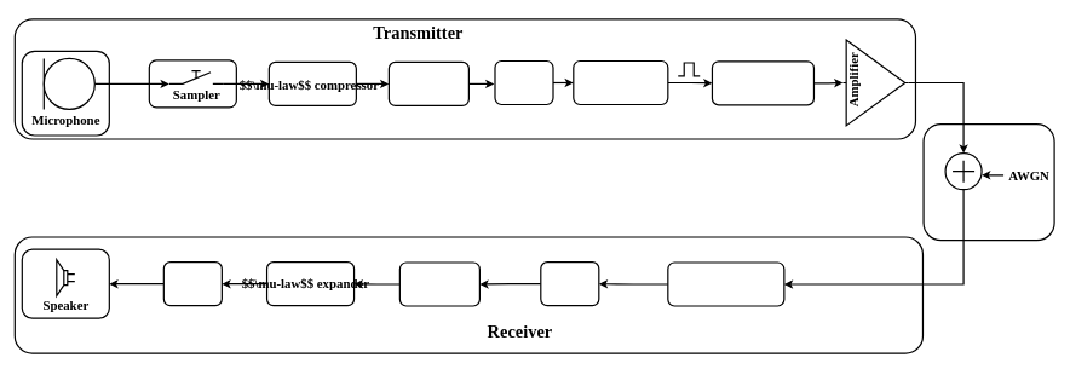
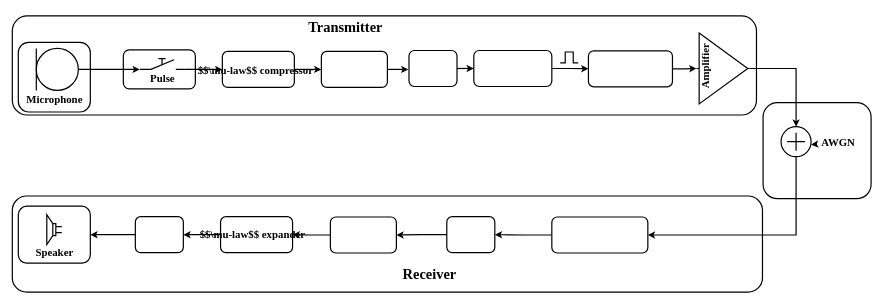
- <mxCell id="17" value="&lt;h2&gt;&lt;font face=&quot;Times New Roman&quot;&gt;Sampler&lt;/font&gt;&lt;/h2&gt;" style="text;html=1;align=center;verticalAlign=middle;resizable=0;points=[];;autosize=1;" parent="1" vertex="1"><mxGeometry x="230" y="106" width="80" height="50" as="geometry" /></mxCell>
+ <mxCell id="17" value="&lt;h2&gt;&lt;font face=&quot;Times New Roman&quot;&gt;Pulse&lt;/font&gt;&lt;/h2&gt;" style="text;html=1;align=center;verticalAlign=middle;resizable=0;points=[];;autosize=1;" parent="1" vertex="1"><mxGeometry x="230" y="106" width="80" height="50" as="geometry" /></mxCell>
- <mxCell id="18" value="&lt;h2&gt;&lt;font face=&quot;Times New Roman&quot;&gt;AWGN&lt;/font&gt;&lt;/h2&gt;" style="text;html=1;align=center;verticalAlign=middle;resizable=0;points=[];;autosize=1;" parent="1" vertex="1"><mxGeometry x="1381" y="216.5" width="70" height="50" as="geometry" /></mxCell>
+ <mxCell id="18" value="&lt;h2&gt;&lt;font face=&quot;Times New Roman&quot;&gt;AWGN&lt;/font&gt;&lt;/h2&gt;" style="text;html=1;align=center;verticalAlign=middle;resizable=0;points=[];;autosize=1;" parent="1" vertex="1"><mxGeometry x="1361" y="211.5" width="70" height="50" as="geometry" /></mxCell>
